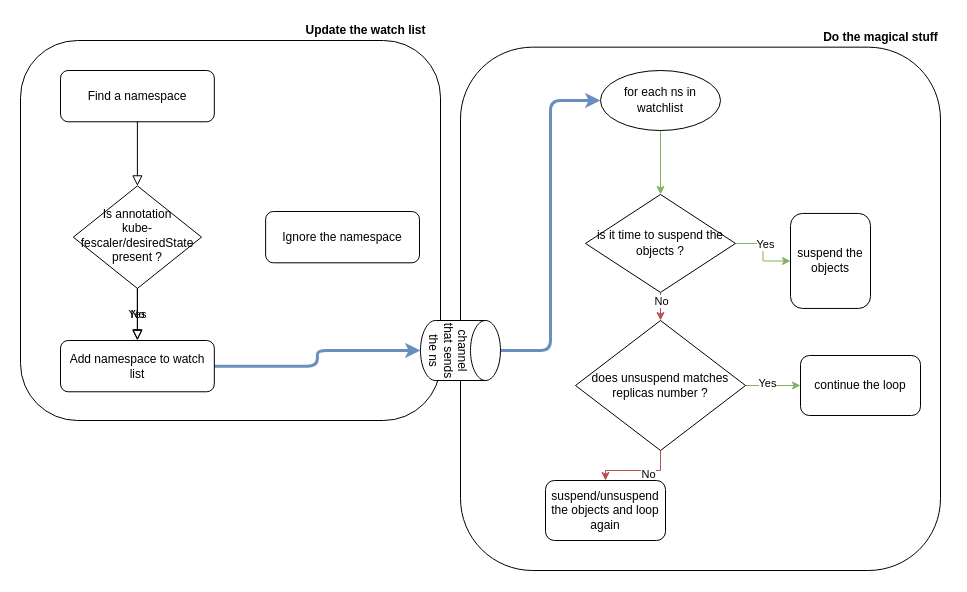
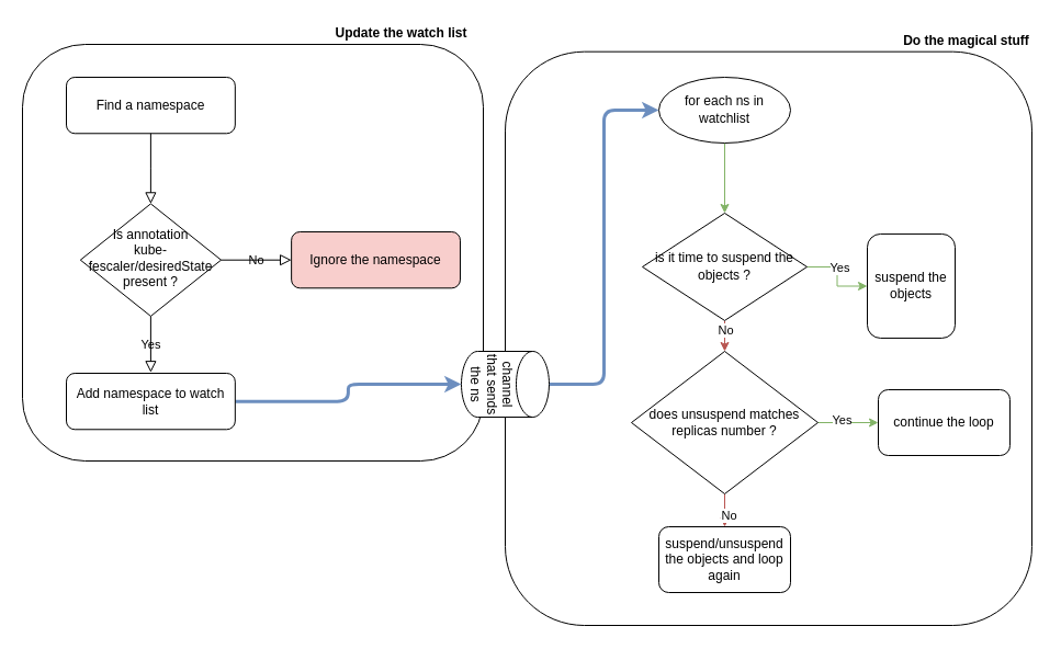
- <mxCell id="7" value="Ignore the namespace" style="rounded=1;whiteSpace=wrap;html=1;fontSize=12;glass=0;strokeWidth=1;shadow=0;" vertex="1" parent="1"><mxGeometry x="265.126" y="211.026" width="153.844" height="51.282" as="geometry" /></mxCell>
+ <mxCell id="7" value="Ignore the namespace" style="rounded=1;whiteSpace=wrap;html=1;fontSize=12;glass=0;strokeWidth=1;shadow=0;fillColor=#f8cecc;" vertex="1" parent="1"><mxGeometry x="265.126" y="211.026" width="153.844" height="51.282" as="geometry" /></mxCell>
- <mxCell id="8" value="No" style="edgeStyle=orthogonalEdgeStyle;rounded=0;html=1;jettySize=auto;orthogonalLoop=1;fontSize=11;endArrow=block;endFill=0;endSize=8;strokeWidth=1;shadow=0;labelBackgroundColor=none;" edge="1" parent="1" source="5" target="11"><mxGeometry x="-1030" y="-620" as="geometry"><mxPoint as="offset" /></mxGeometry></mxCell>
+ <mxCell id="8" value="No" style="edgeStyle=orthogonalEdgeStyle;rounded=0;html=1;jettySize=auto;orthogonalLoop=1;fontSize=11;endArrow=block;endFill=0;endSize=8;strokeWidth=1;shadow=0;labelBackgroundColor=none;" edge="1" parent="1" source="5" target="7"><mxGeometry x="-1030" y="-620" as="geometry"><mxPoint as="offset" /></mxGeometry></mxCell>
- <mxCell id="28" value="suspend/unsuspend the objects and loop again" style="whiteSpace=wrap;html=1;rounded=1;fontFamily=Helvetica;fillColor=default;" vertex="1" parent="1"><mxGeometry x="545" y="480" width="120" height="60" as="geometry" /></mxCell>
+ <mxCell id="28" value="suspend/unsuspend the objects and loop again" style="whiteSpace=wrap;html=1;rounded=1;fontFamily=Helvetica;fillColor=default;" vertex="1" parent="1"><mxGeometry x="600" y="480" width="120" height="60" as="geometry" /></mxCell>
